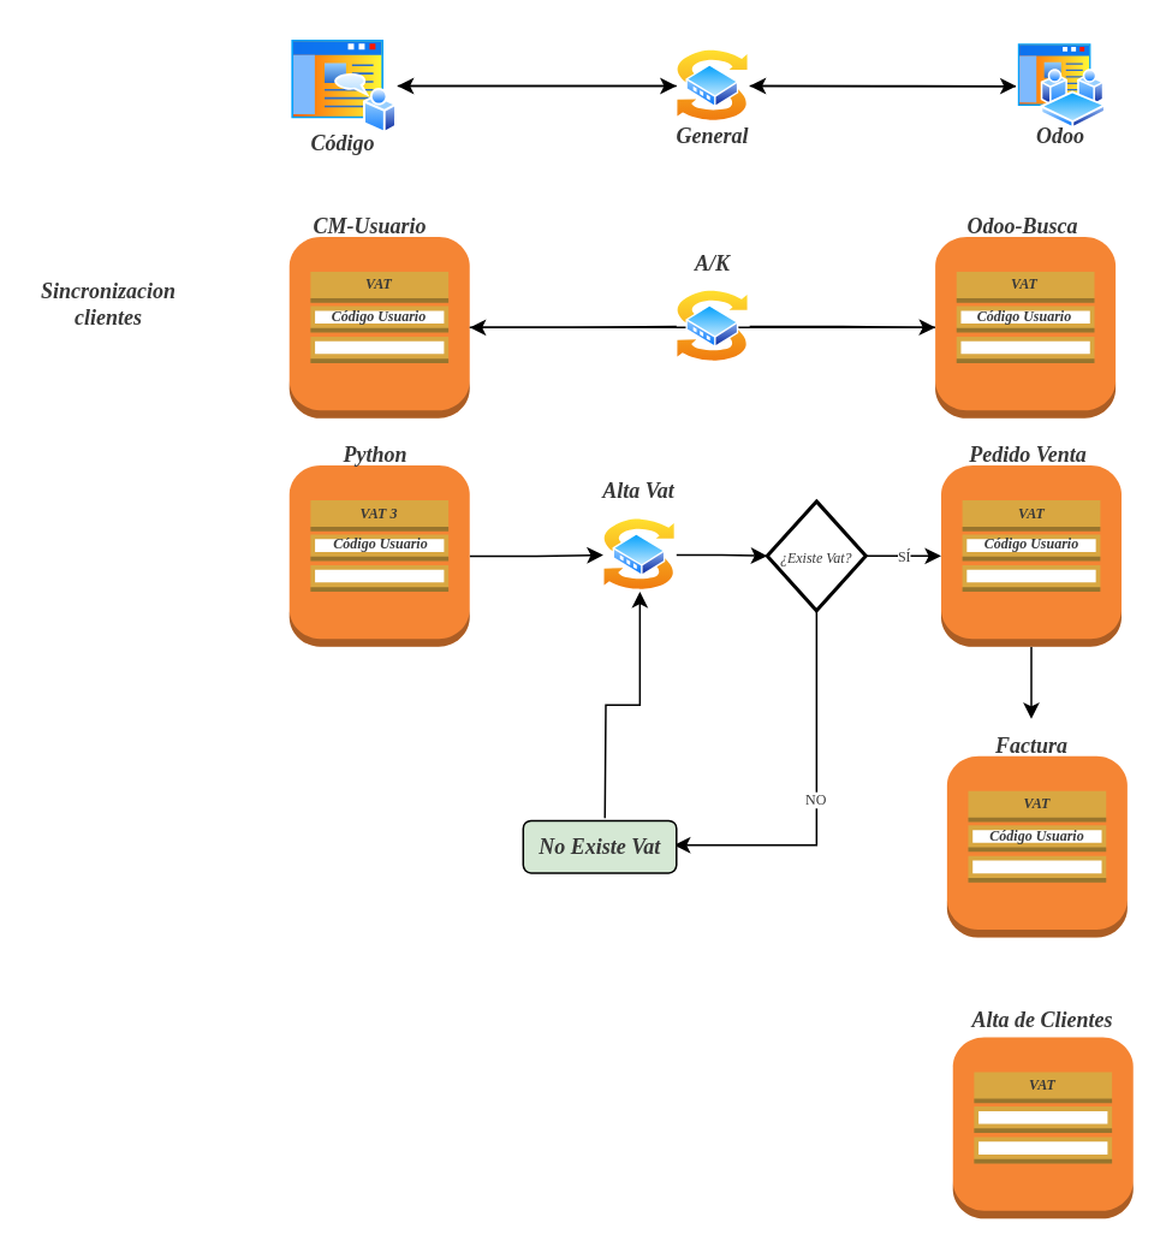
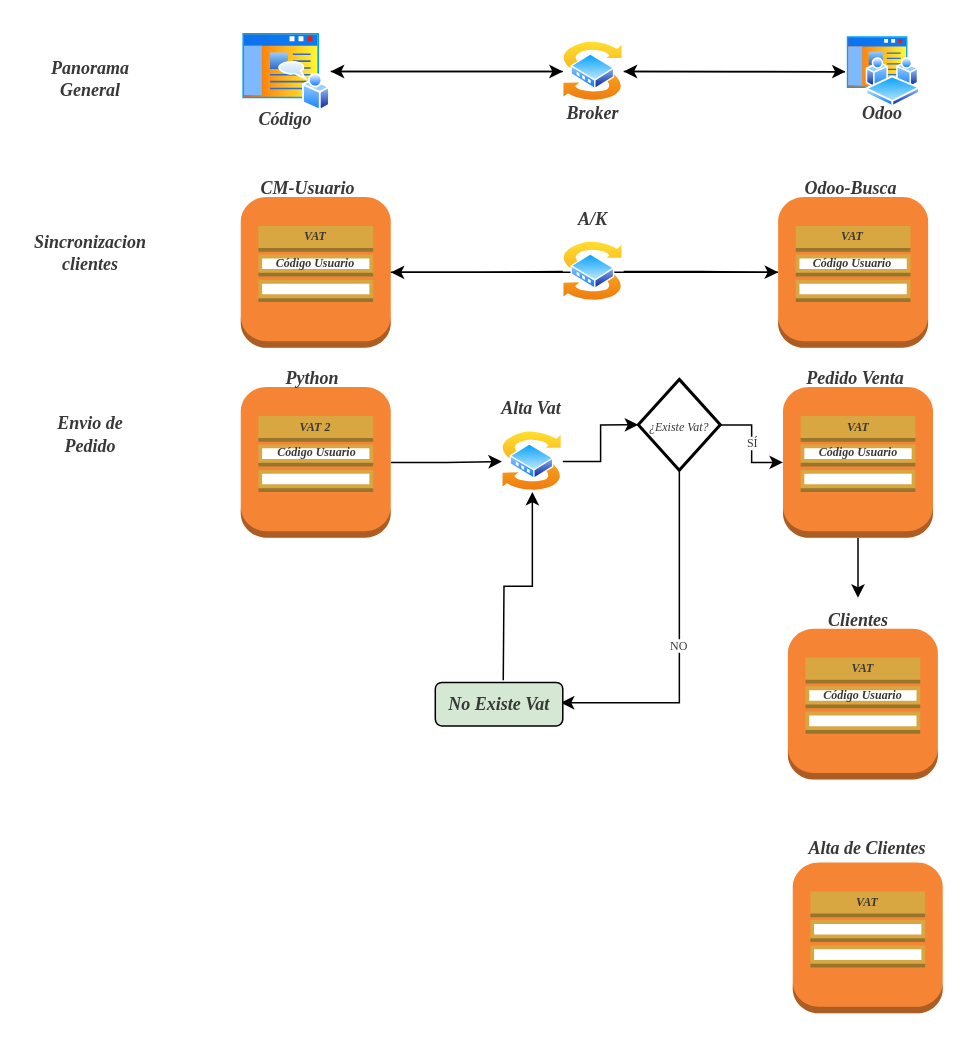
+ <mxCell id="70" value="&lt;b&gt;&lt;i&gt;Panorama General&lt;/i&gt;&lt;/b&gt;" style="text;html=1;strokeColor=none;fillColor=none;align=center;verticalAlign=middle;whiteSpace=wrap;rounded=0;fontFamily=https://fonts.googleapis.com/css2?family=Raleway:wght@200&amp;display=swap;fontSource=https%3A%2F%2Ffonts.googleapis.com%2Fcss%3Ffamily%3Dhttps%253A%252F%252Ffonts.googleapis.com%252Fcss2%253Ffamily%253DRaleway%253Awght%2540200%2526display%253Dswap;fontColor=#383838;" vertex="1" parent="1"><mxGeometry x="20" y="37.3" width="80" height="30" as="geometry" /></mxCell>
- <mxCell id="2" value="&lt;b&gt;&lt;i&gt;General&lt;/i&gt;&lt;/b&gt;" style="text;html=1;strokeColor=none;fillColor=none;align=center;verticalAlign=middle;whiteSpace=wrap;rounded=0;fontFamily=https://fonts.googleapis.com/css2?family=Raleway:wght@200&amp;display=swap;fontSource=https%3A%2F%2Ffonts.googleapis.com%2Fcss%3Ffamily%3Dhttps%253A%252F%252Ffonts.googleapis.com%252Fcss2%253Ffamily%253DRaleway%253Awght%2540200%2526display%253Dswap;fontColor=#383838;" vertex="1" parent="1"><mxGeometry x="365" y="60" width="60" height="30" as="geometry" /></mxCell>
+ <mxCell id="2" value="&lt;b&gt;&lt;i&gt;Broker&lt;/i&gt;&lt;/b&gt;" style="text;html=1;strokeColor=none;fillColor=none;align=center;verticalAlign=middle;whiteSpace=wrap;rounded=0;fontFamily=https://fonts.googleapis.com/css2?family=Raleway:wght@200&amp;display=swap;fontSource=https%3A%2F%2Ffonts.googleapis.com%2Fcss%3Ffamily%3Dhttps%253A%252F%252Ffonts.googleapis.com%252Fcss2%253Ffamily%253DRaleway%253Awght%2540200%2526display%253Dswap;fontColor=#383838;" vertex="1" parent="1"><mxGeometry x="365" y="60" width="60" height="30" as="geometry" /></mxCell>
- <mxCell id="54" value="&lt;span style=&quot;font-size: 8px;&quot;&gt;&lt;b&gt;&lt;i&gt;VAT 3&lt;/i&gt;&lt;/b&gt;&lt;/span&gt;" style="text;html=1;strokeColor=none;fillColor=none;align=center;verticalAlign=middle;whiteSpace=wrap;rounded=0;fontFamily=https://fonts.googleapis.com/css2?family=Raleway:wght@200&amp;display=swap;fontSource=https%3A%2F%2Ffonts.googleapis.com%2Fcss%3Ffamily%3Dhttps%253A%252F%252Ffonts.googleapis.com%252Fcss2%253Ffamily%253DRaleway%253Awght%2540200%2526display%253Dswap;fontColor=#383838;" vertex="1" parent="1"><mxGeometry x="175" y="274.72" width="70" height="16.85" as="geometry" /></mxCell>
+ <mxCell id="54" value="&lt;span style=&quot;font-size: 8px;&quot;&gt;&lt;b&gt;&lt;i&gt;VAT 2&lt;/i&gt;&lt;/b&gt;&lt;/span&gt;" style="text;html=1;strokeColor=none;fillColor=none;align=center;verticalAlign=middle;whiteSpace=wrap;rounded=0;fontFamily=https://fonts.googleapis.com/css2?family=Raleway:wght@200&amp;display=swap;fontSource=https%3A%2F%2Ffonts.googleapis.com%2Fcss%3Ffamily%3Dhttps%253A%252F%252Ffonts.googleapis.com%252Fcss2%253Ffamily%253DRaleway%253Awght%2540200%2526display%253Dswap;fontColor=#383838;" vertex="1" parent="1"><mxGeometry x="175" y="274.72" width="70" height="16.85" as="geometry" /></mxCell>
+ <mxCell id="69" value="&lt;b&gt;&lt;i&gt;Envio de Pedido&lt;/i&gt;&lt;/b&gt;" style="text;html=1;strokeColor=none;fillColor=none;align=center;verticalAlign=middle;whiteSpace=wrap;rounded=0;fontFamily=https://fonts.googleapis.com/css2?family=Raleway:wght@200&amp;display=swap;fontSource=https%3A%2F%2Ffonts.googleapis.com%2Fcss%3Ffamily%3Dhttps%253A%252F%252Ffonts.googleapis.com%252Fcss2%253Ffamily%253DRaleway%253Awght%2540200%2526display%253Dswap;fontColor=#383838;" vertex="1" parent="1"><mxGeometry x="20" y="273.75" width="80" height="30" as="geometry" /></mxCell>
- <mxCell id="57" value="&lt;font style=&quot;font-size: 8px;&quot;&gt;¿Existe Vat?&lt;/font&gt;" style="strokeWidth=2;html=1;shape=mxgraph.flowchart.decision;whiteSpace=wrap;fontFamily=https://fonts.googleapis.com/css2?family=Raleway:wght@200&amp;display=swap;fontSource=https%3A%2F%2Ffonts.googleapis.com%2Fcss%3Ffamily%3Dhttps%253A%252F%252Ffonts.googleapis.com%252Fcss2%253Ffamily%253DRaleway%253Awght%2540200%2526display%253Dswap;fontSize=12;fontColor=#383838;fontStyle=2" vertex="1" parent="1"><mxGeometry x="425" y="277.25" width="54.7" height="60.6" as="geometry" /></mxCell>
+ <mxCell id="57" value="&lt;font style=&quot;font-size: 8px;&quot;&gt;¿Existe Vat?&lt;/font&gt;" style="strokeWidth=2;html=1;shape=mxgraph.flowchart.decision;whiteSpace=wrap;fontFamily=https://fonts.googleapis.com/css2?family=Raleway:wght@200&amp;display=swap;fontSource=https%3A%2F%2Ffonts.googleapis.com%2Fcss%3Ffamily%3Dhttps%253A%252F%252Ffonts.googleapis.com%252Fcss2%253Ffamily%253DRaleway%253Awght%2540200%2526display%253Dswap;fontSize=12;fontColor=#383838;fontStyle=2" vertex="1" parent="1"><mxGeometry x="425" y="252.25" width="54.7" height="60.6" as="geometry" /></mxCell>
- <mxCell id="41" value="&lt;b&gt;&lt;i&gt;Factura&lt;/i&gt;&lt;/b&gt;" style="text;html=1;strokeColor=none;fillColor=none;align=center;verticalAlign=middle;whiteSpace=wrap;rounded=0;fontFamily=https://fonts.googleapis.com/css2?family=Raleway:wght@200&amp;display=swap;fontSource=https%3A%2F%2Ffonts.googleapis.com%2Fcss%3Ffamily%3Dhttps%253A%252F%252Ffonts.googleapis.com%252Fcss2%253Ffamily%253DRaleway%253Awght%2540200%2526display%253Dswap;fontColor=#383838;" vertex="1" parent="1"><mxGeometry x="531.5" y="397.85" width="80" height="30" as="geometry" /></mxCell>
+ <mxCell id="41" value="&lt;b&gt;&lt;i&gt;Clientes&lt;/i&gt;&lt;/b&gt;" style="text;html=1;strokeColor=none;fillColor=none;align=center;verticalAlign=middle;whiteSpace=wrap;rounded=0;fontFamily=https://fonts.googleapis.com/css2?family=Raleway:wght@200&amp;display=swap;fontSource=https%3A%2F%2Ffonts.googleapis.com%2Fcss%3Ffamily%3Dhttps%253A%252F%252Ffonts.googleapis.com%252Fcss2%253Ffamily%253DRaleway%253Awght%2540200%2526display%253Dswap;fontColor=#383838;" vertex="1" parent="1"><mxGeometry x="531.5" y="397.85" width="80" height="30" as="geometry" /></mxCell>
